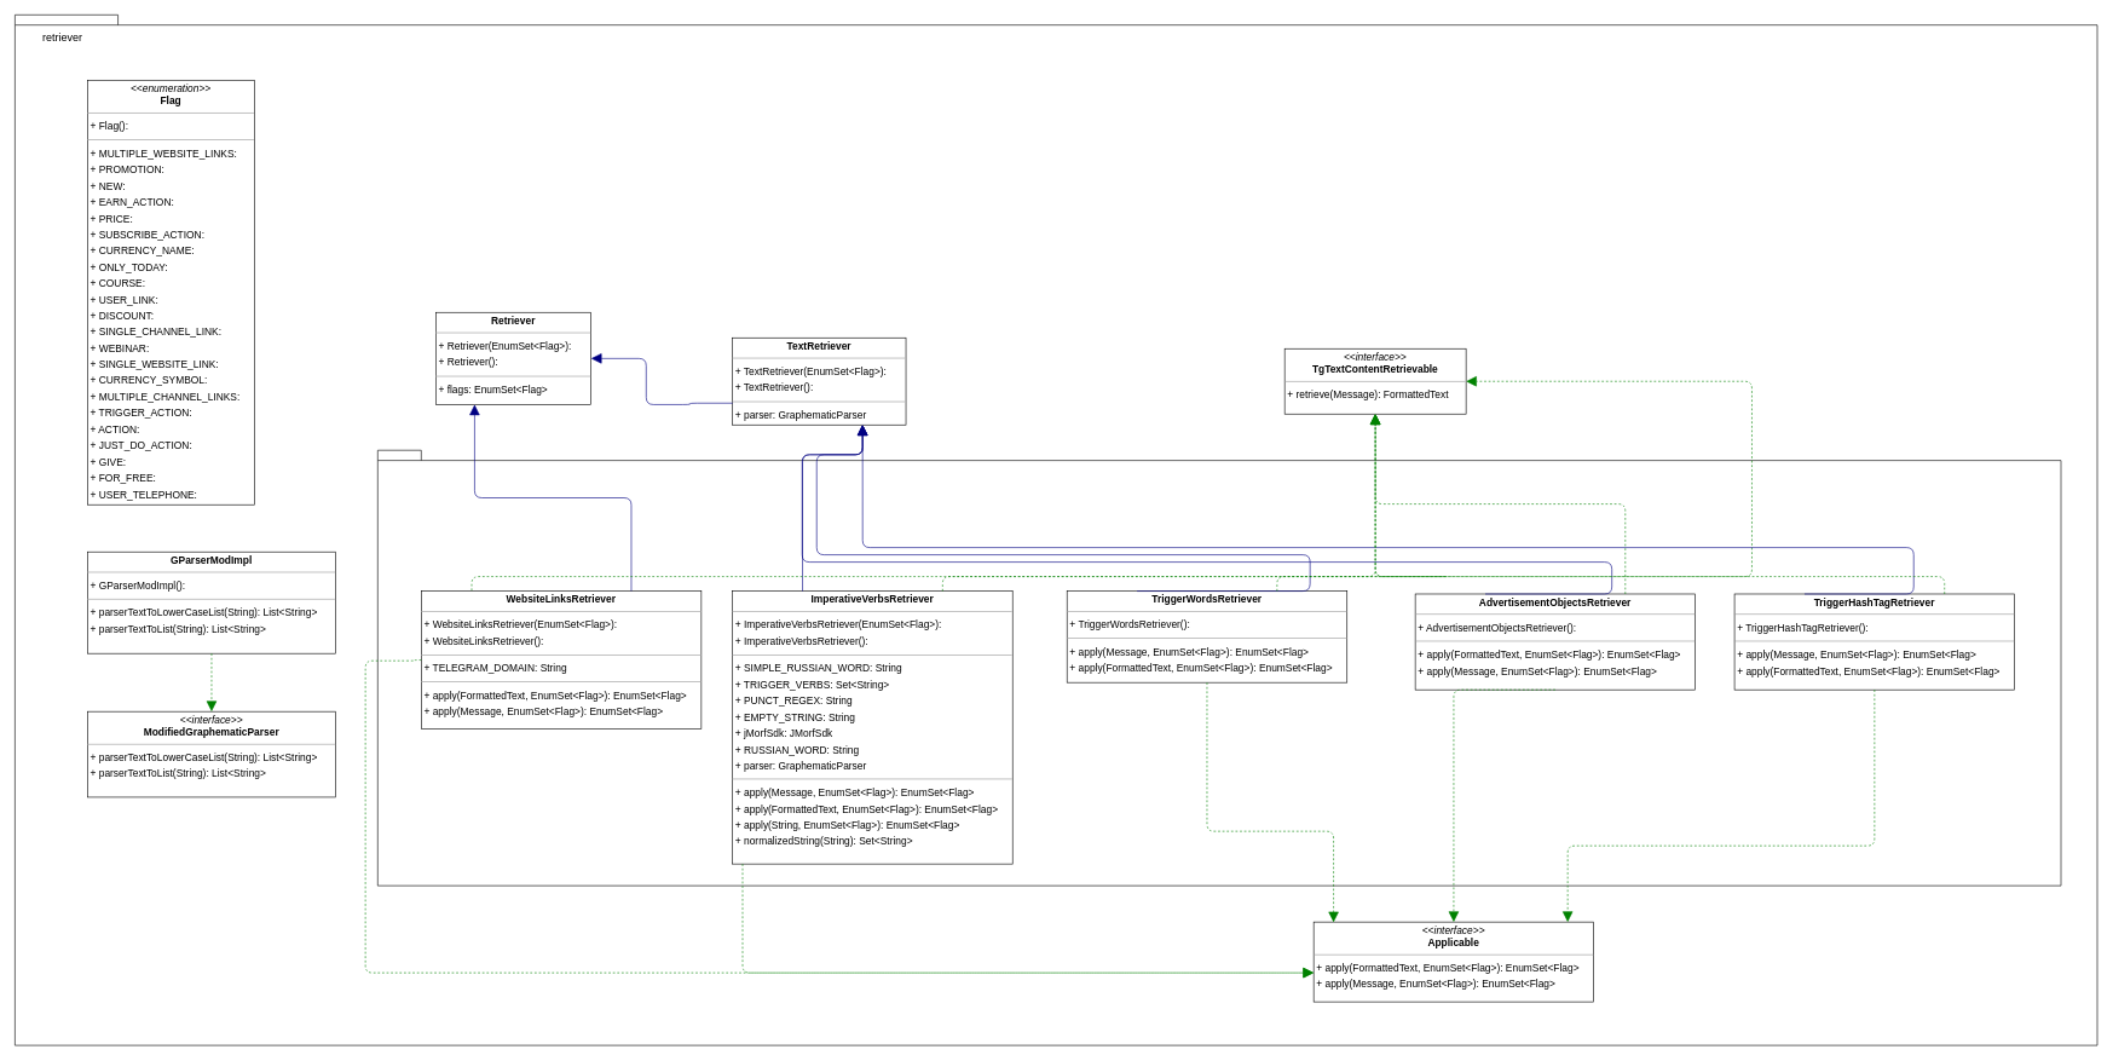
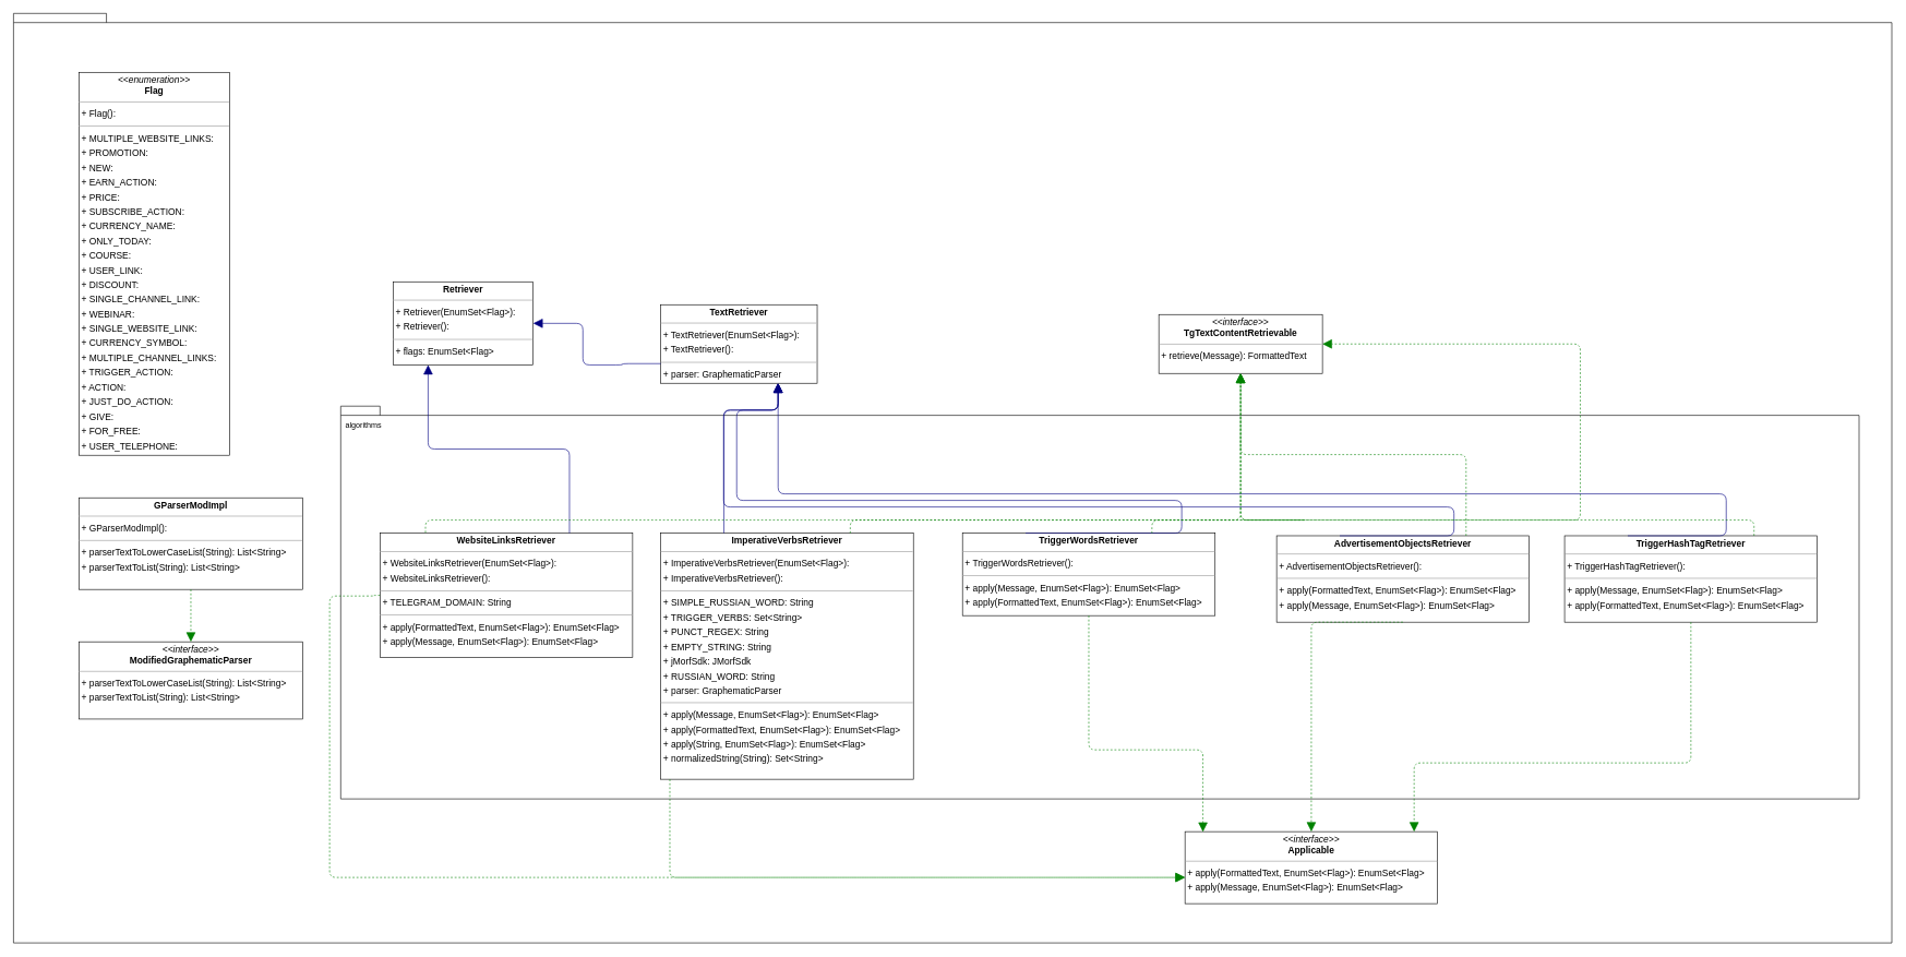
- <mxCell id="34" value="&lt;font style=&quot;font-size: 15px;&quot;&gt;retriever&lt;/font&gt;" style="text;html=1;align=center;verticalAlign=middle;resizable=0;points=[];autosize=1;strokeColor=none;fillColor=none;" vertex="1" parent="1"><mxGeometry x="50" y="40" width="70" height="20" as="geometry" /></mxCell>
+ <mxCell id="33" value="algorithms" style="text;html=1;strokeColor=none;fillColor=none;align=center;verticalAlign=middle;whiteSpace=wrap;rounded=0;" vertex="1" parent="1"><mxGeometry x="520" y="640" width="70" height="20" as="geometry" /></mxCell>
